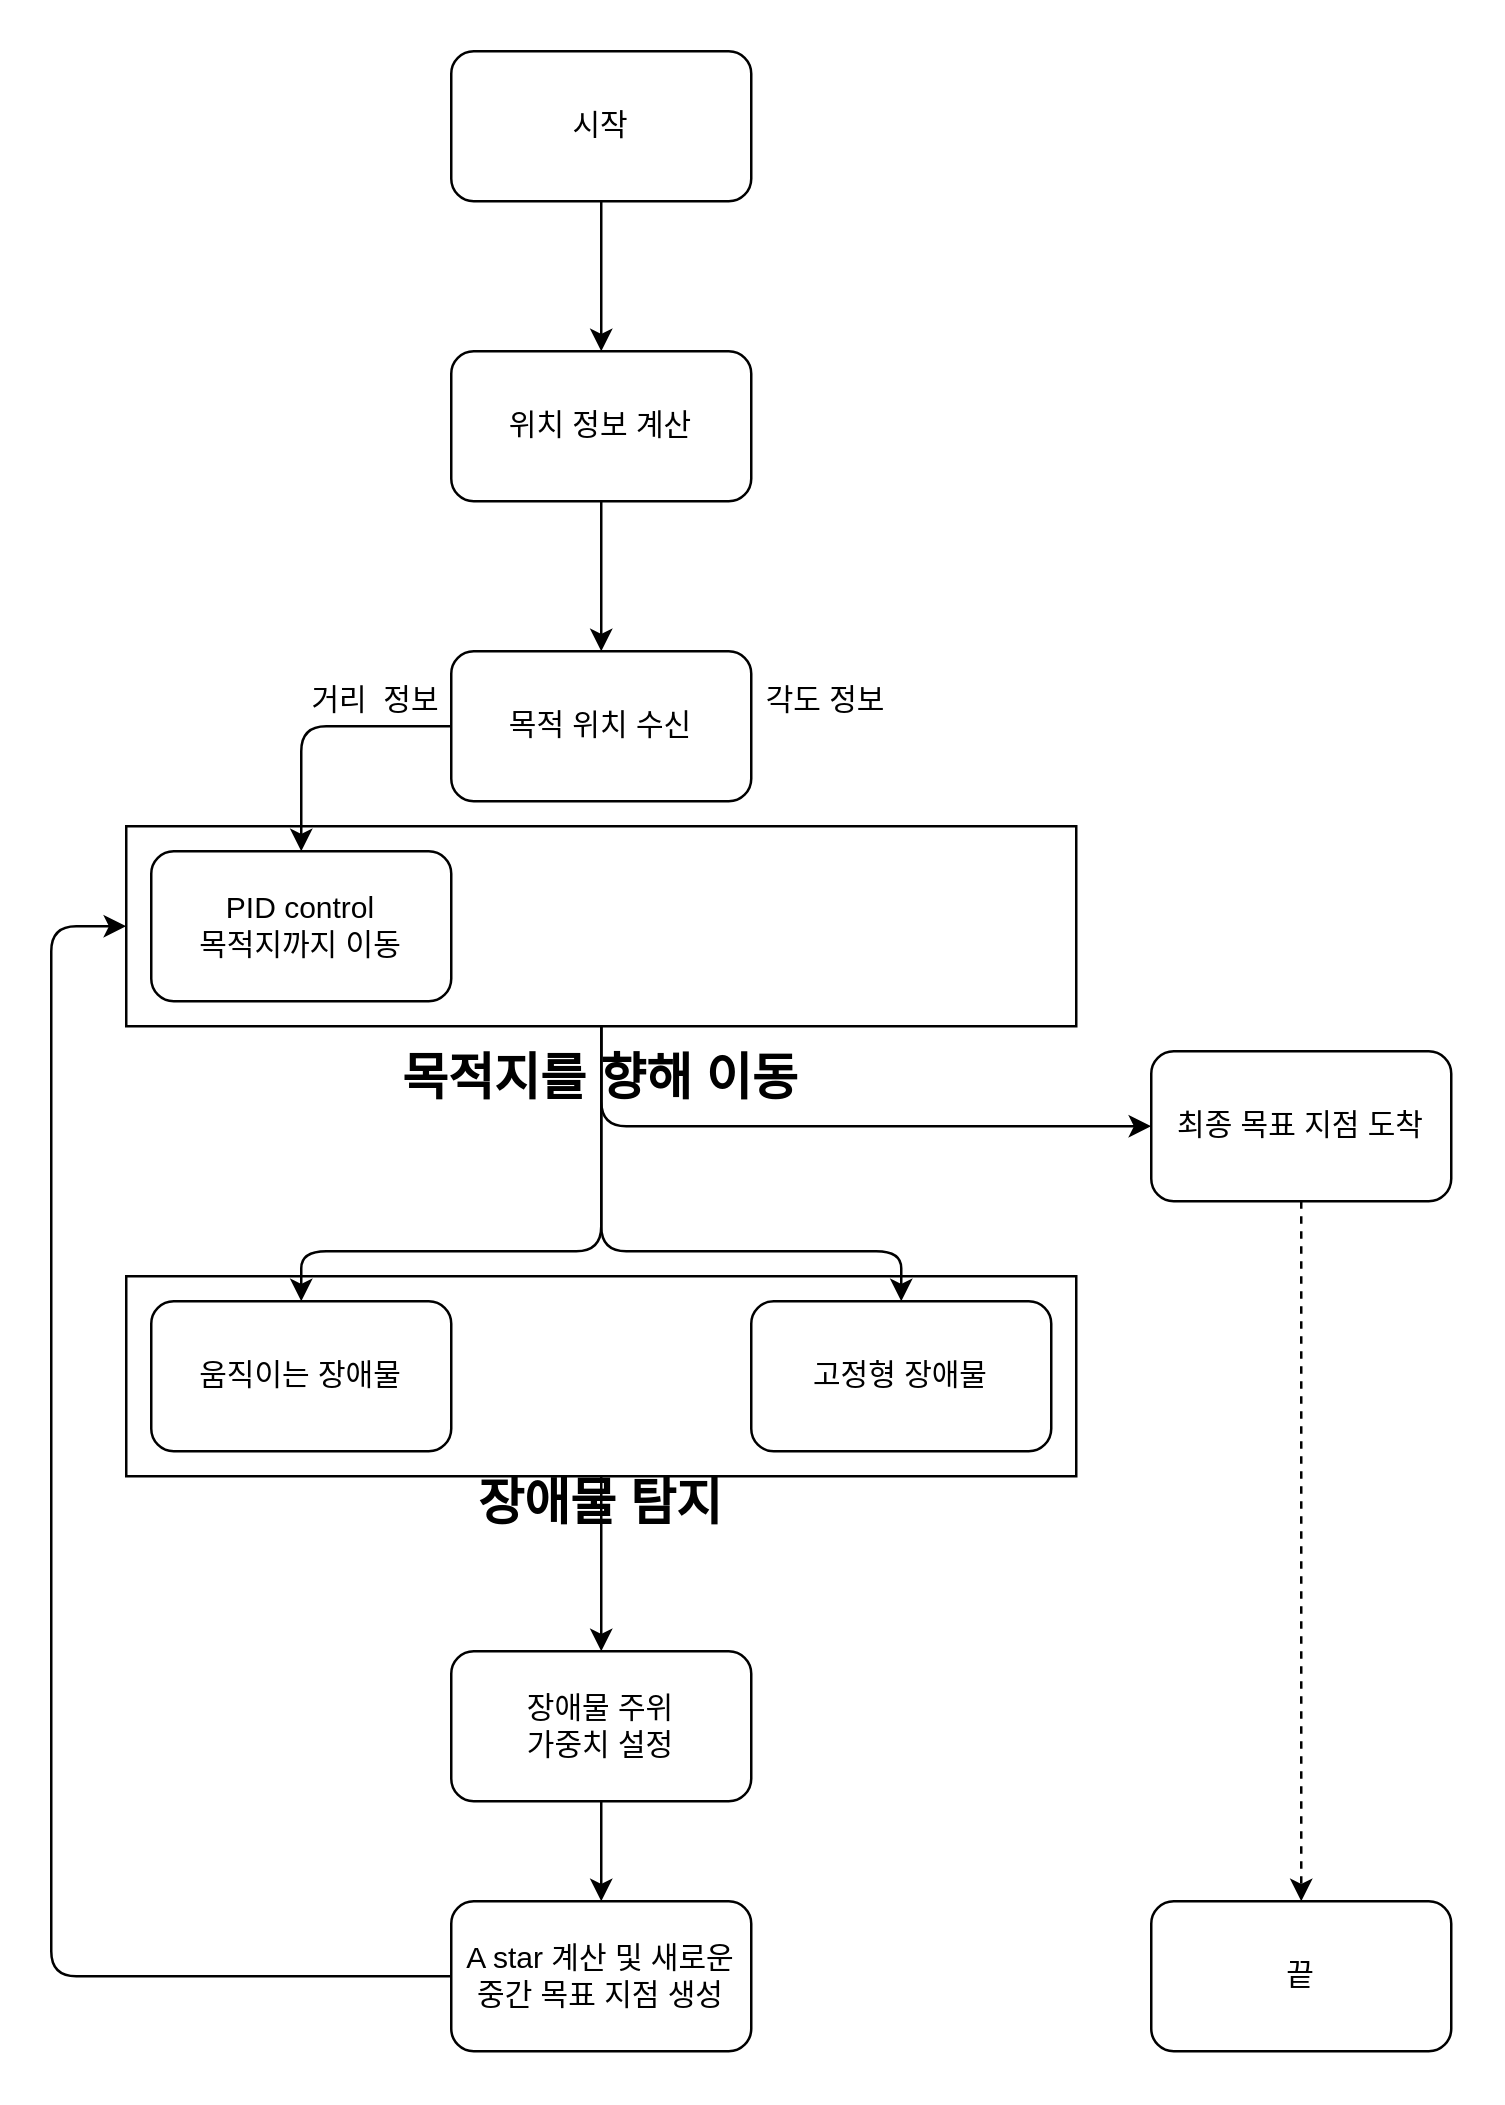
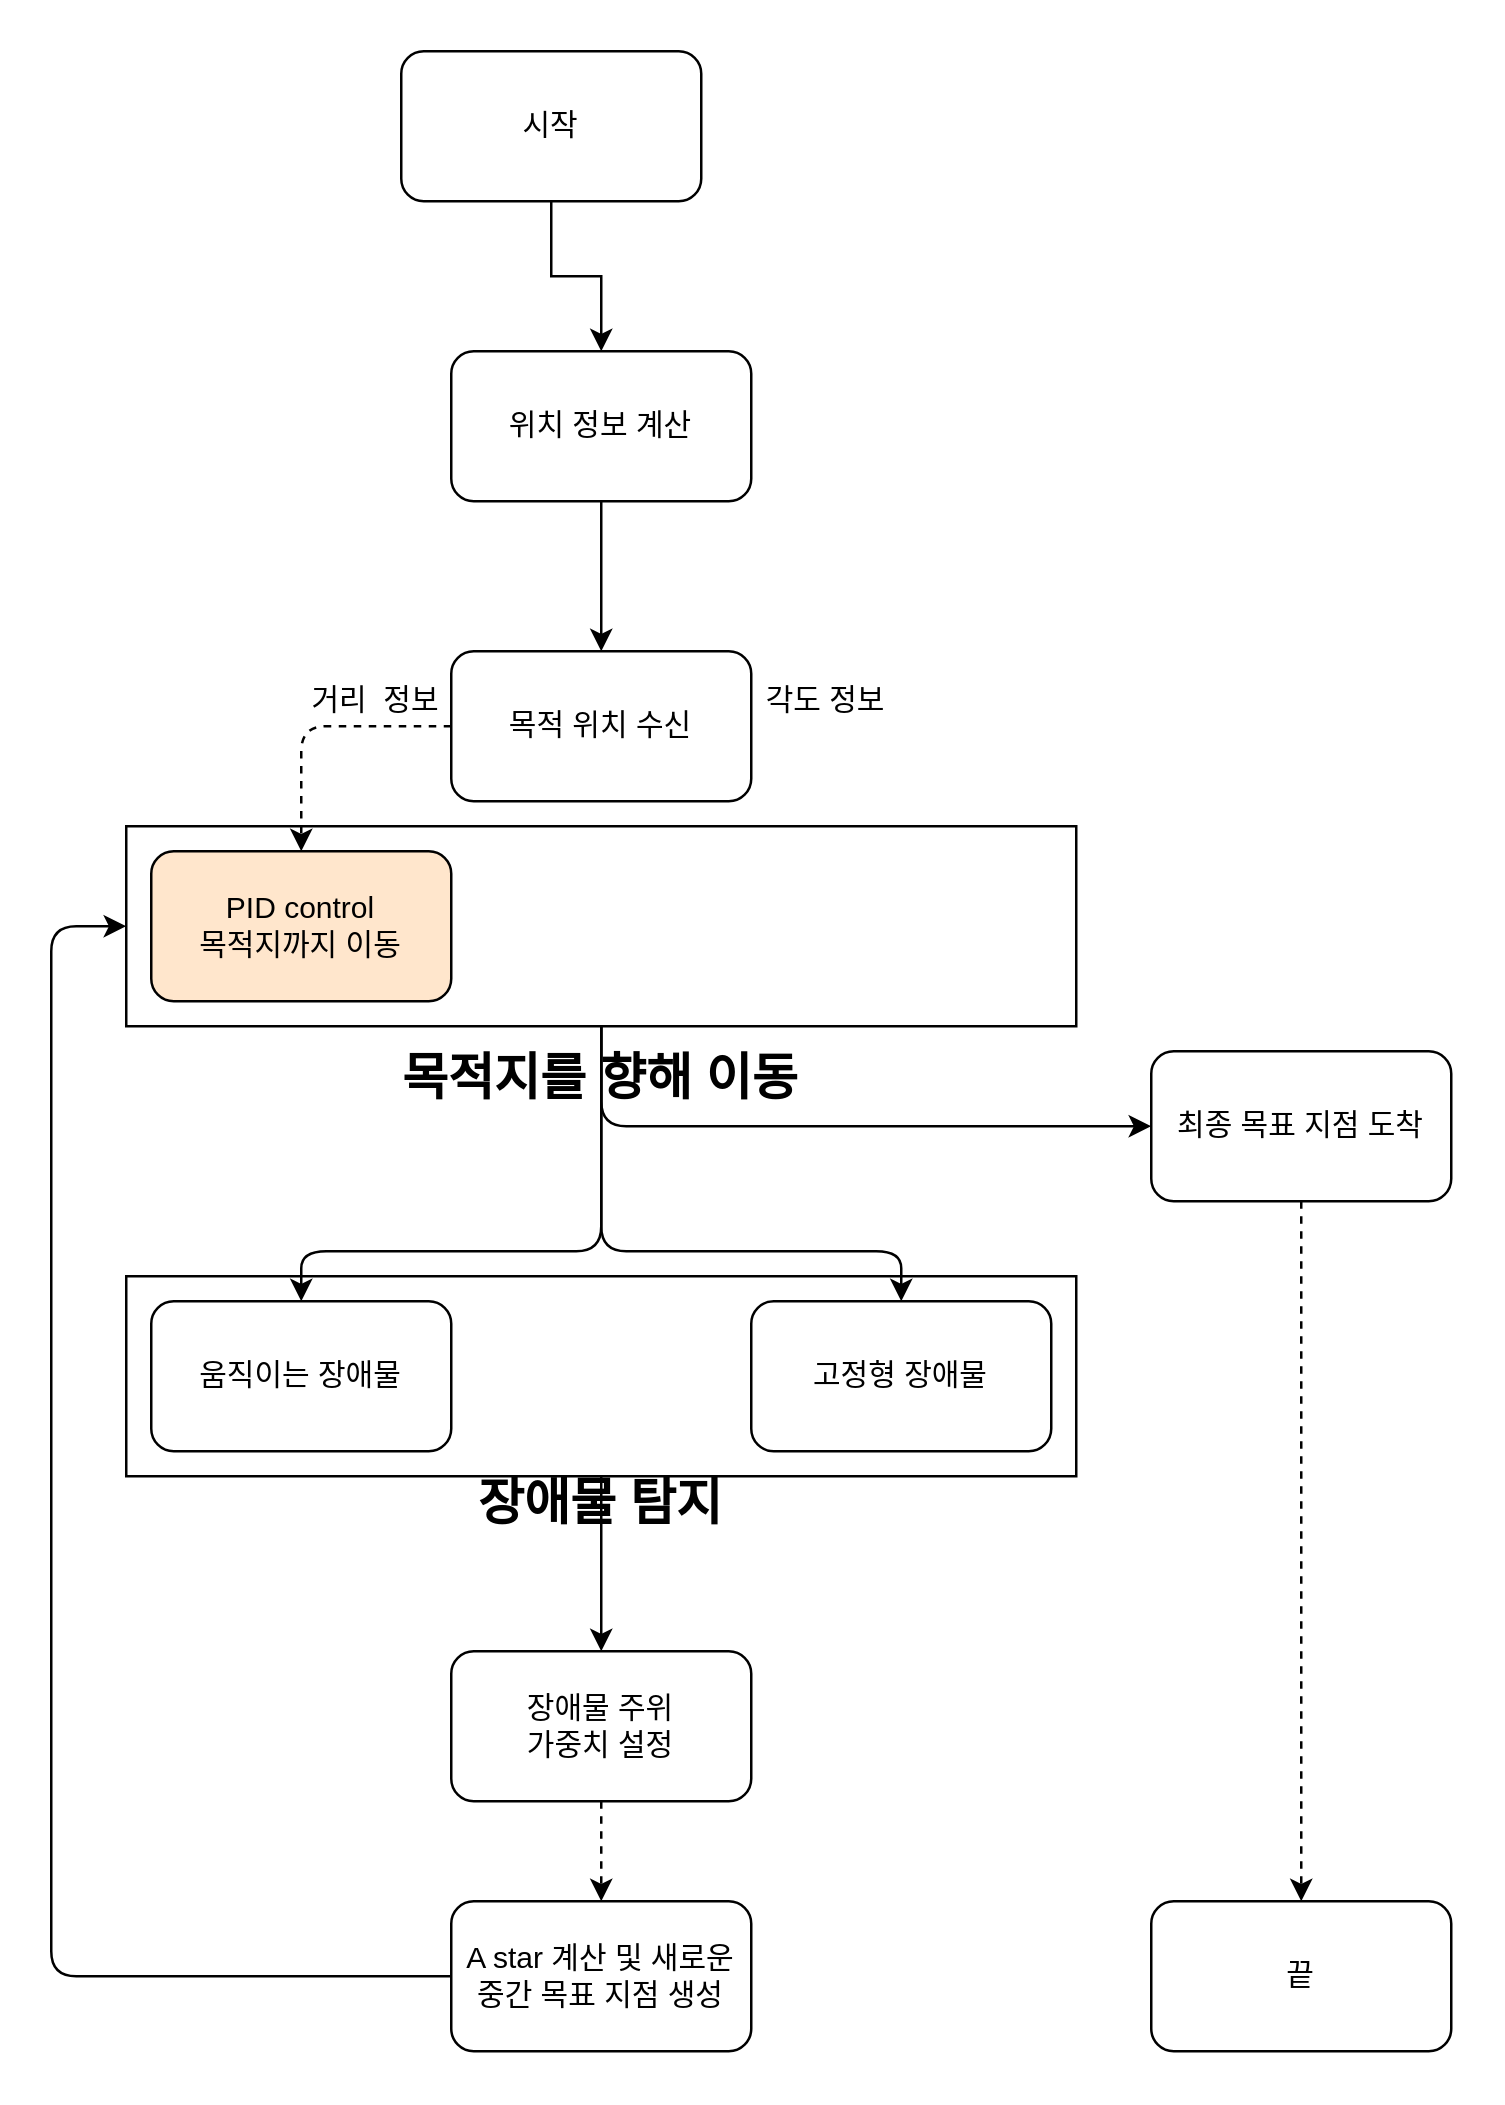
- <mxCell id="3" value="시작" style="rounded=1;whiteSpace=wrap;html=1;" vertex="1" parent="1"><mxGeometry x="180" y="20" width="120" height="60" as="geometry" /></mxCell>
+ <mxCell id="3" value="시작" style="rounded=1;whiteSpace=wrap;html=1;" vertex="1" parent="1"><mxGeometry x="160" y="20" width="120" height="60" as="geometry" /></mxCell>
- <mxCell id="8" value="" style="endArrow=classic;html=1;exitX=0;exitY=0.5;exitDx=0;exitDy=0;entryX=0.5;entryY=0;entryDx=0;entryDy=0;" edge="1" parent="1" source="6" target="7"><mxGeometry width="50" height="50" relative="1" as="geometry"><mxPoint x="200" y="370" as="sourcePoint" /><mxPoint x="250" y="320" as="targetPoint" /><Array as="points"><mxPoint x="120" y="290" /></Array></mxGeometry></mxCell>
+ <mxCell id="8" value="" style="endArrow=classic;html=1;exitX=0;exitY=0.5;exitDx=0;exitDy=0;entryX=0.5;entryY=0;entryDx=0;entryDy=0;dashed=1;" edge="1" parent="1" source="6" target="7"><mxGeometry width="50" height="50" relative="1" as="geometry"><mxPoint x="200" y="370" as="sourcePoint" /><mxPoint x="250" y="320" as="targetPoint" /><Array as="points"><mxPoint x="120" y="290" /></Array></mxGeometry></mxCell>
- <mxCell id="7" value="PID control&lt;br&gt;목적지까지 이동" style="rounded=1;whiteSpace=wrap;html=1;" vertex="1" parent="1"><mxGeometry x="60" y="340" width="120" height="60" as="geometry" /></mxCell>
+ <mxCell id="7" value="PID control&lt;br&gt;목적지까지 이동" style="rounded=1;whiteSpace=wrap;html=1;fillColor=#ffe6cc;" vertex="1" parent="1"><mxGeometry x="60" y="340" width="120" height="60" as="geometry" /></mxCell>
- <mxCell id="19" value="" style="edgeStyle=orthogonalEdgeStyle;rounded=0;orthogonalLoop=1;jettySize=auto;html=1;" edge="1" parent="1" source="20" target="21"><mxGeometry relative="1" as="geometry" /></mxCell>
+ <mxCell id="19" value="" style="edgeStyle=orthogonalEdgeStyle;rounded=0;orthogonalLoop=1;jettySize=auto;html=1;dashed=1;" edge="1" parent="1" source="20" target="21"><mxGeometry relative="1" as="geometry" /></mxCell>
